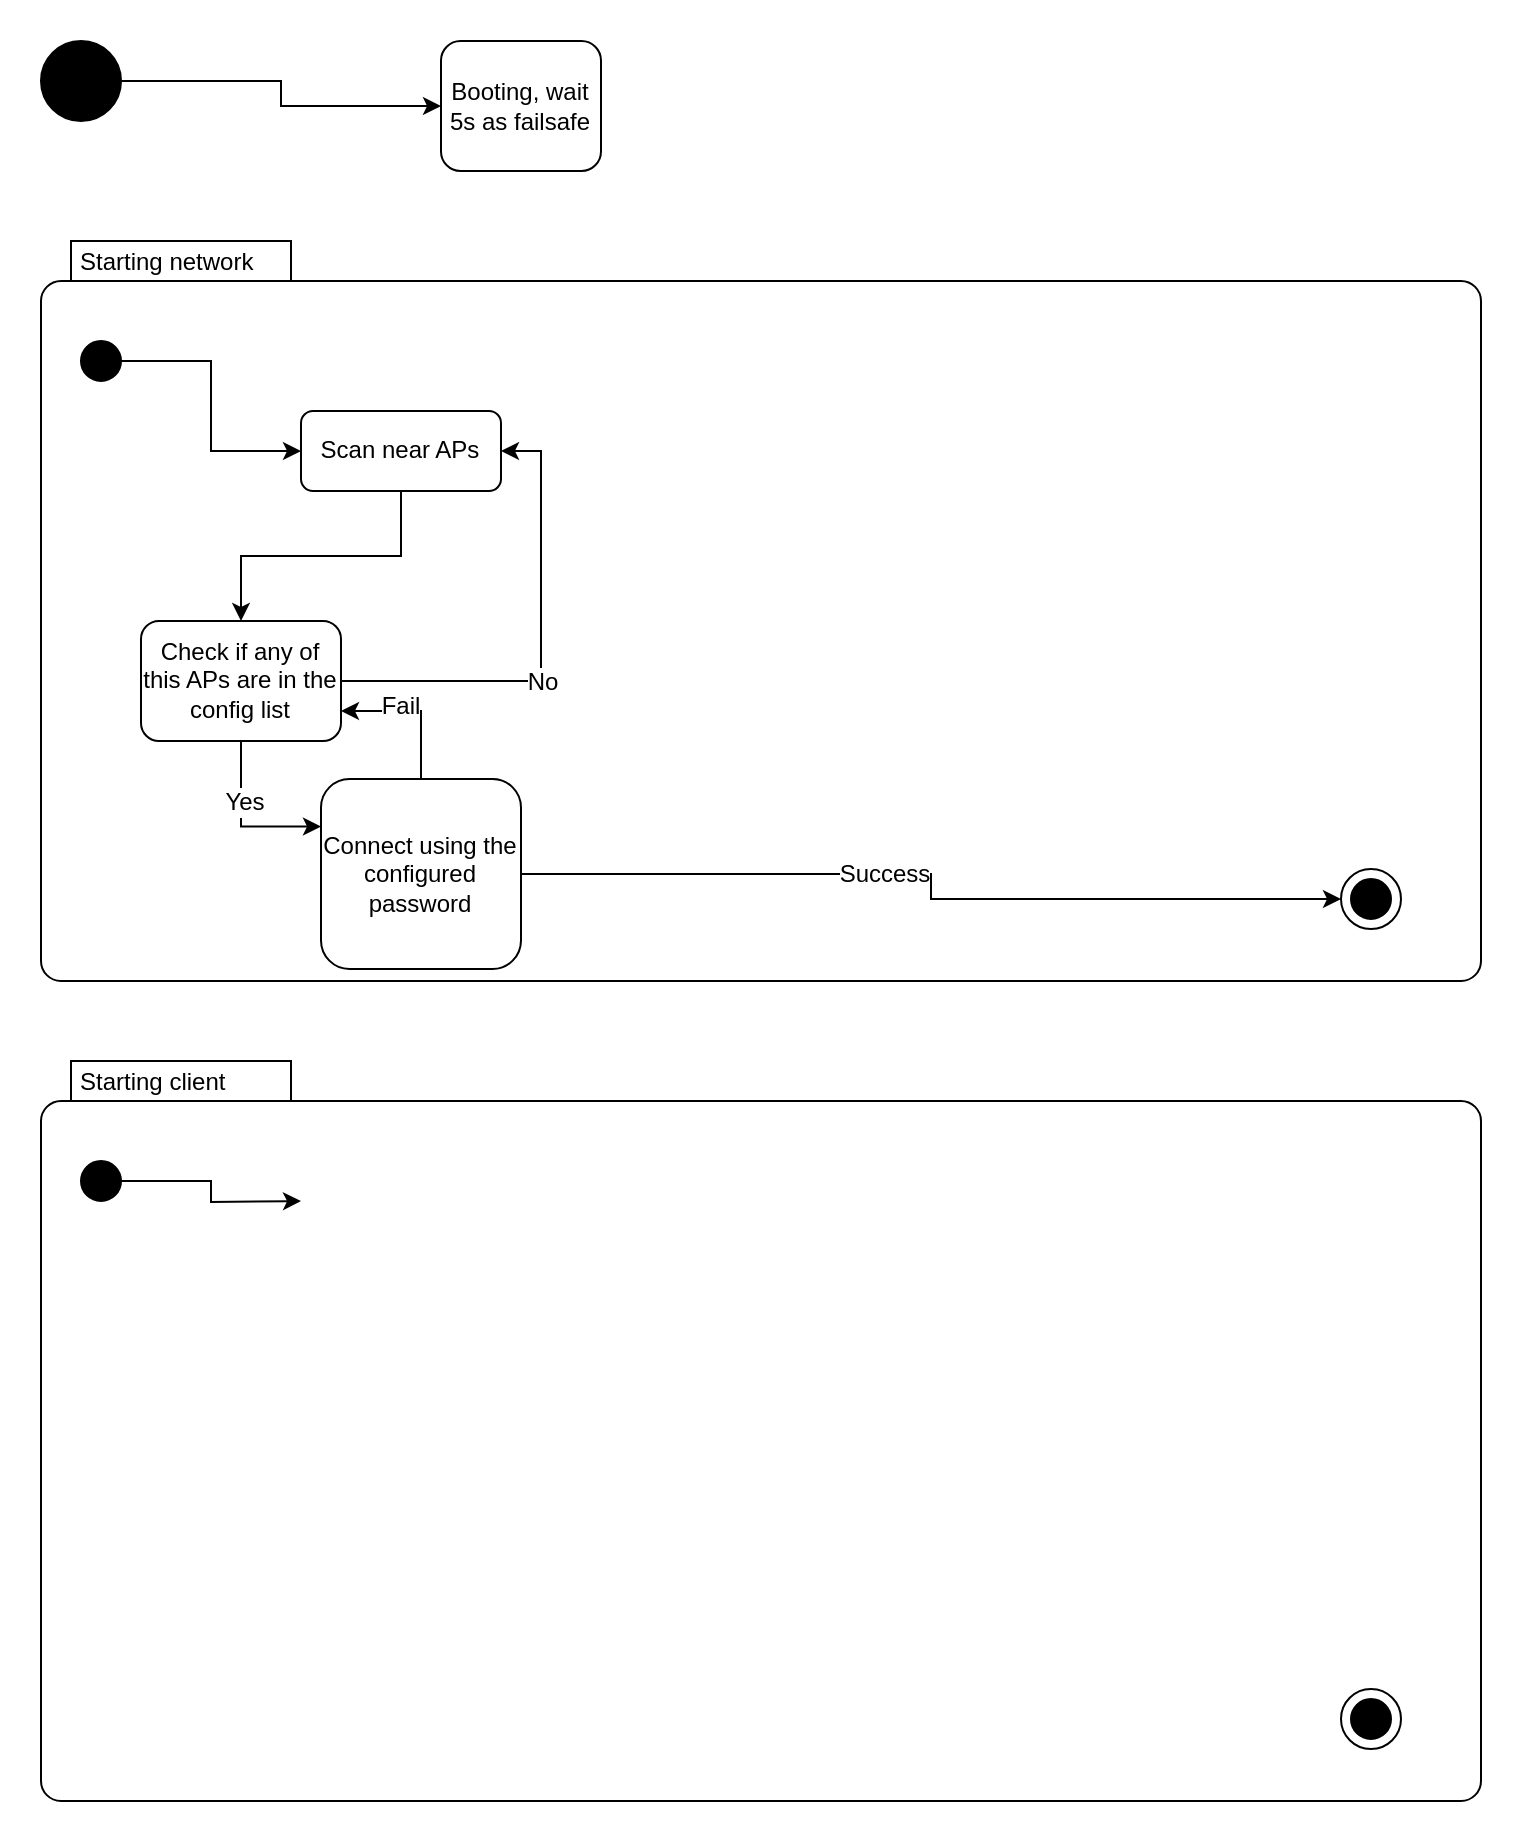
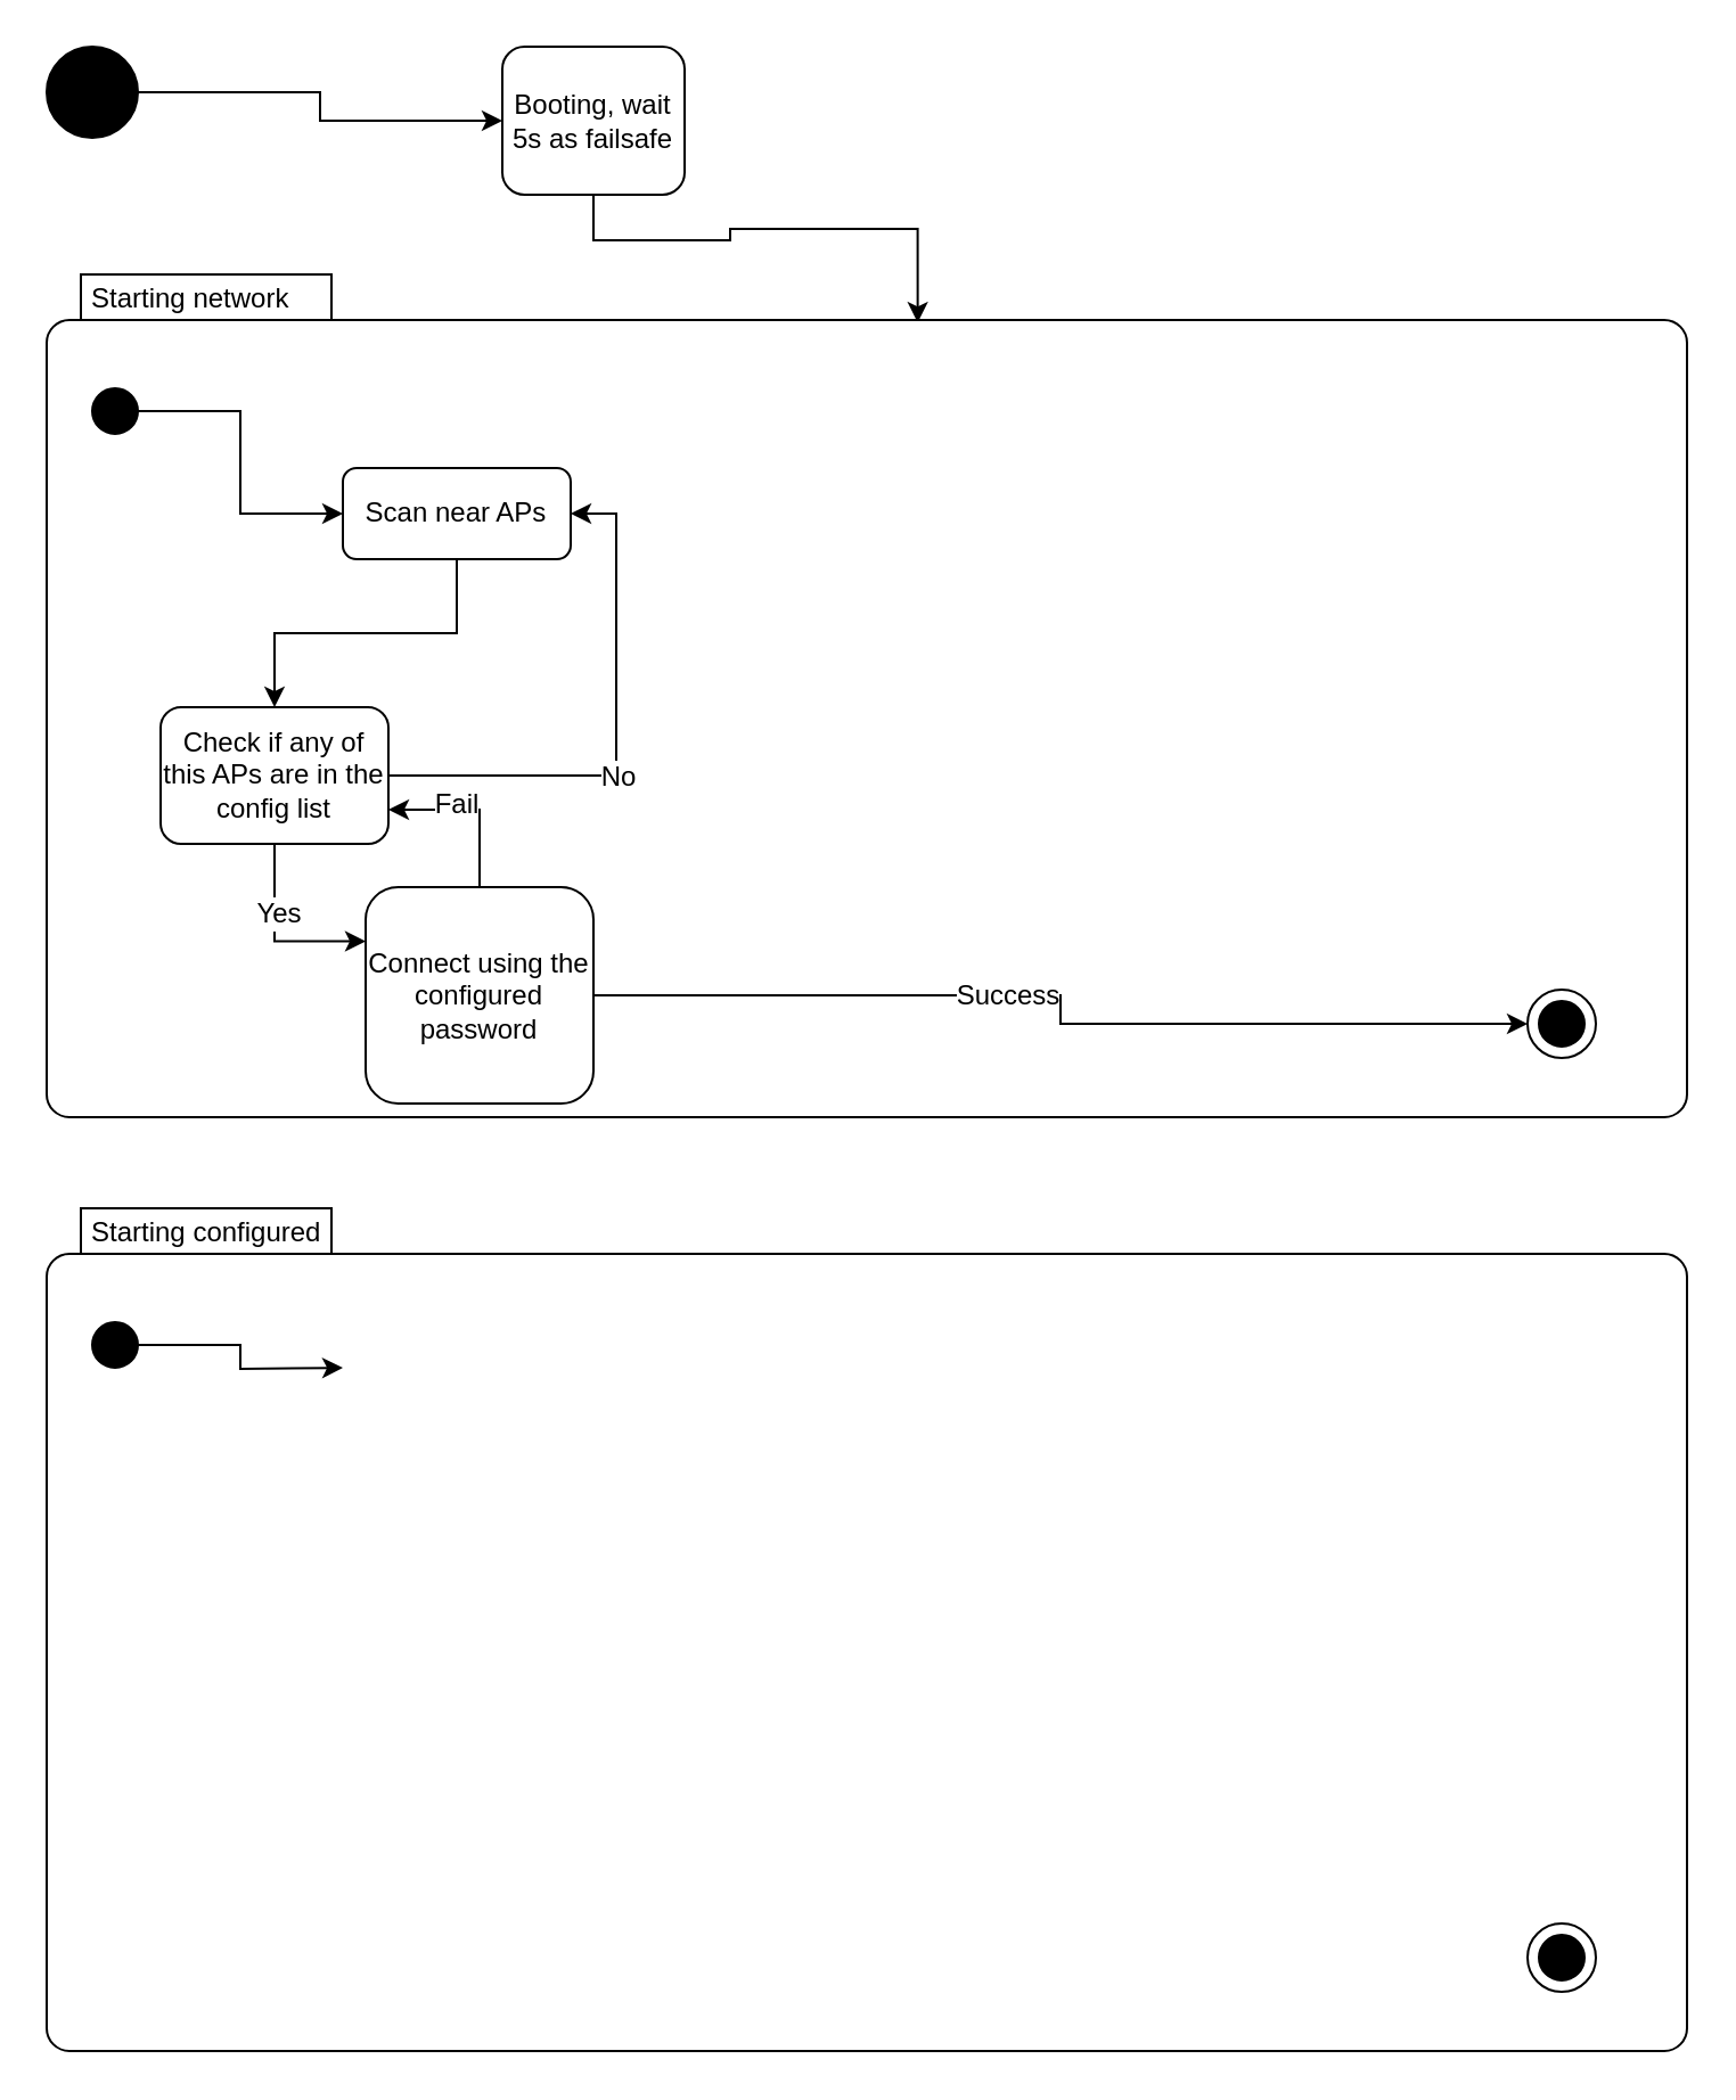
+ <mxCell id="4" style="edgeStyle=orthogonalEdgeStyle;rounded=0;orthogonalLoop=1;jettySize=auto;html=1;exitX=0.5;exitY=1;exitDx=0;exitDy=0;entryX=0.531;entryY=0.057;entryDx=0;entryDy=0;entryPerimeter=0;" parent="1" source="5" target="6" edge="1"><mxGeometry relative="1" as="geometry" /></mxCell>
- <mxCell id="22" value="Starting client" style="shape=mxgraph.sysml.compState;align=left;verticalAlign=top;spacingTop=-3;spacingLeft=18;strokeWidth=1;recursiveResize=0;" parent="1" vertex="1"><mxGeometry x="20" y="530" width="720" height="370" as="geometry" /></mxCell>
+ <mxCell id="22" value="Starting configured" style="shape=mxgraph.sysml.compState;align=left;verticalAlign=top;spacingTop=-3;spacingLeft=18;strokeWidth=1;recursiveResize=0;" parent="1" vertex="1"><mxGeometry x="20" y="530" width="720" height="370" as="geometry" /></mxCell>
